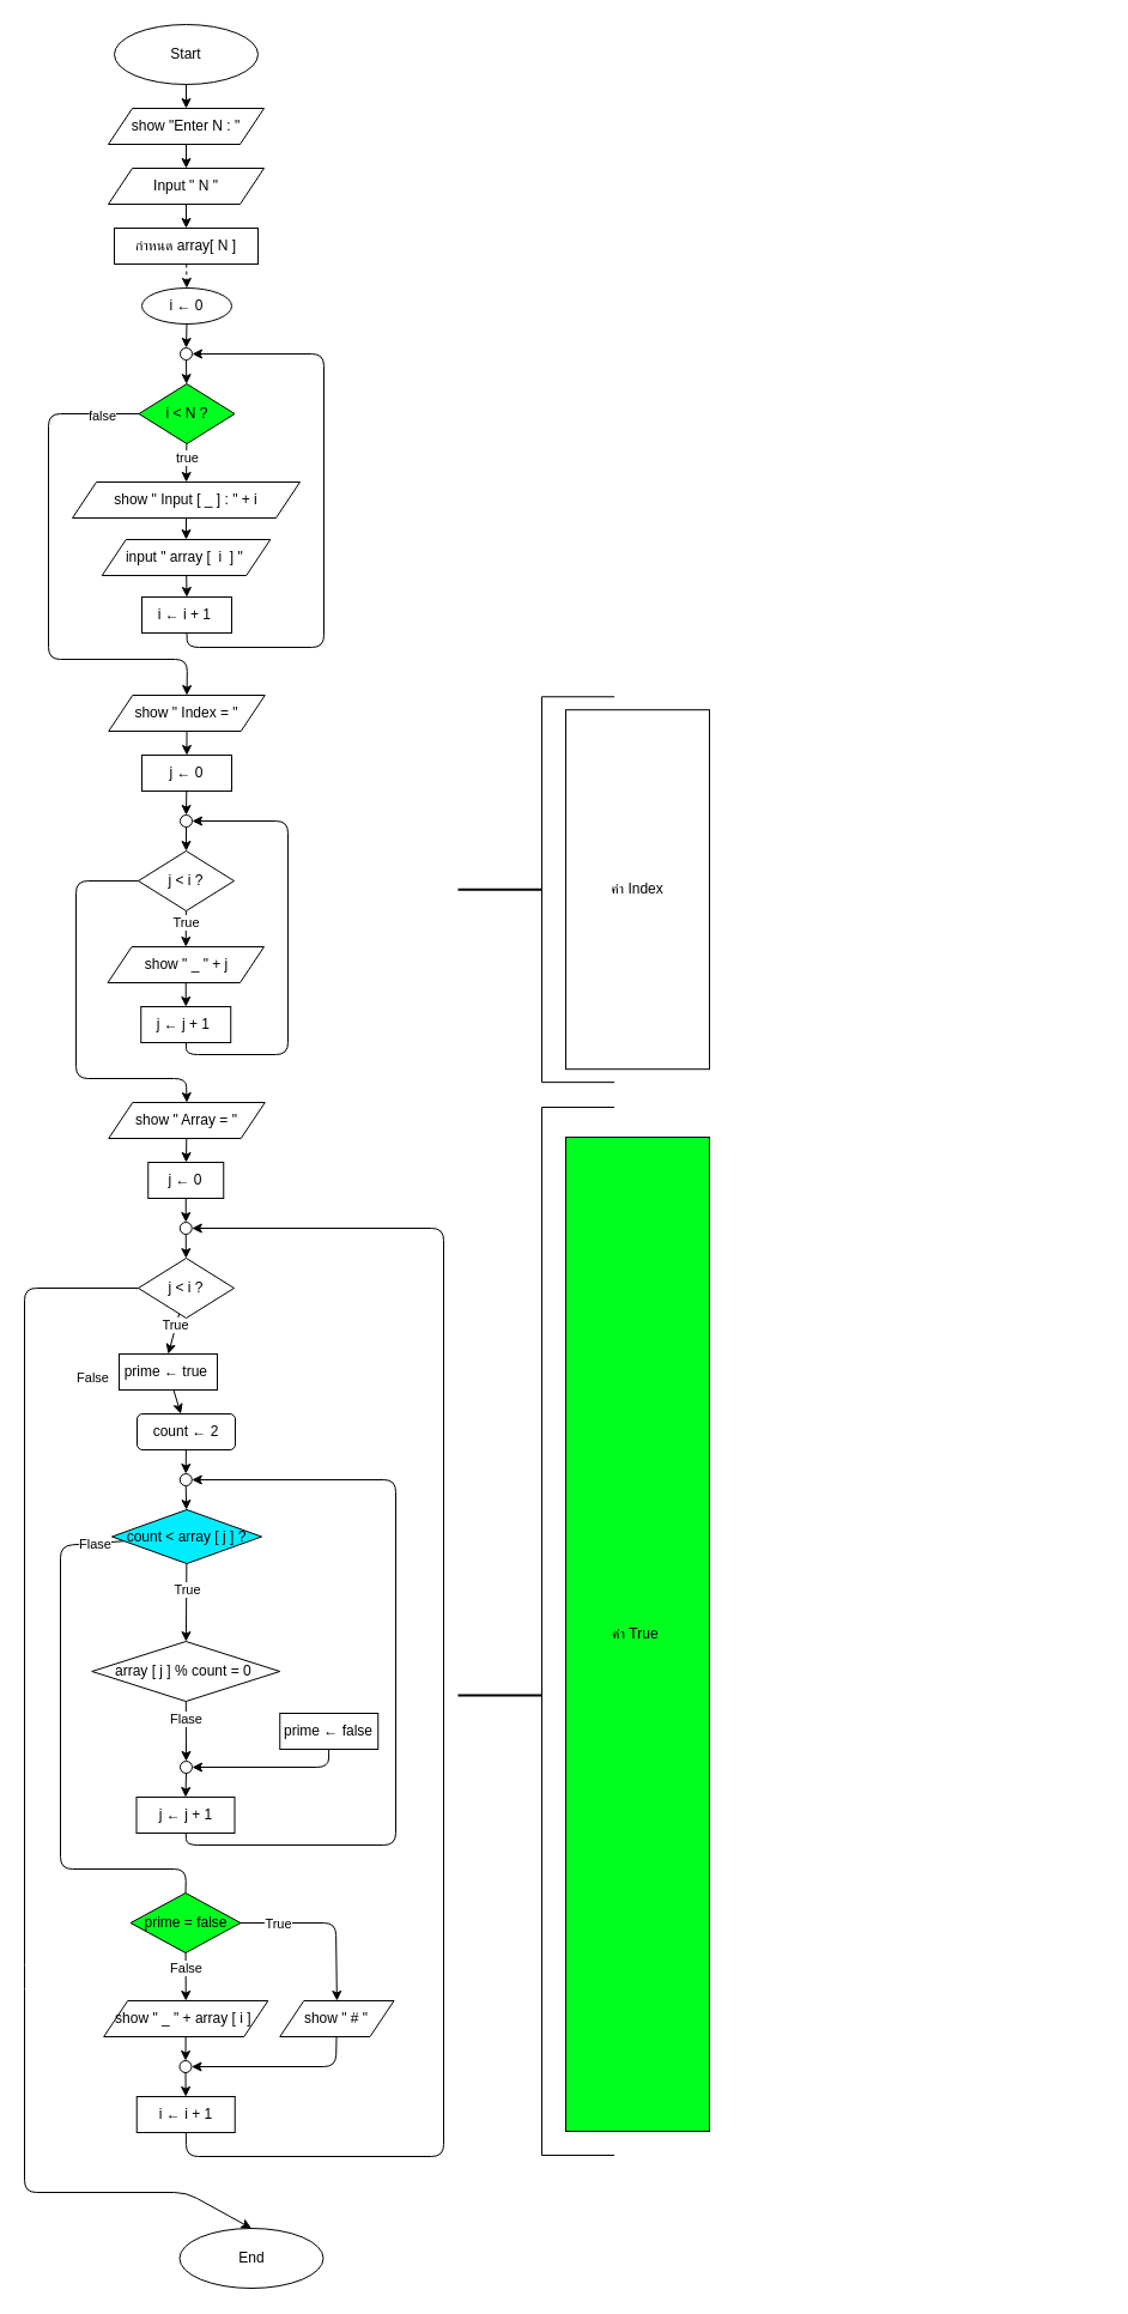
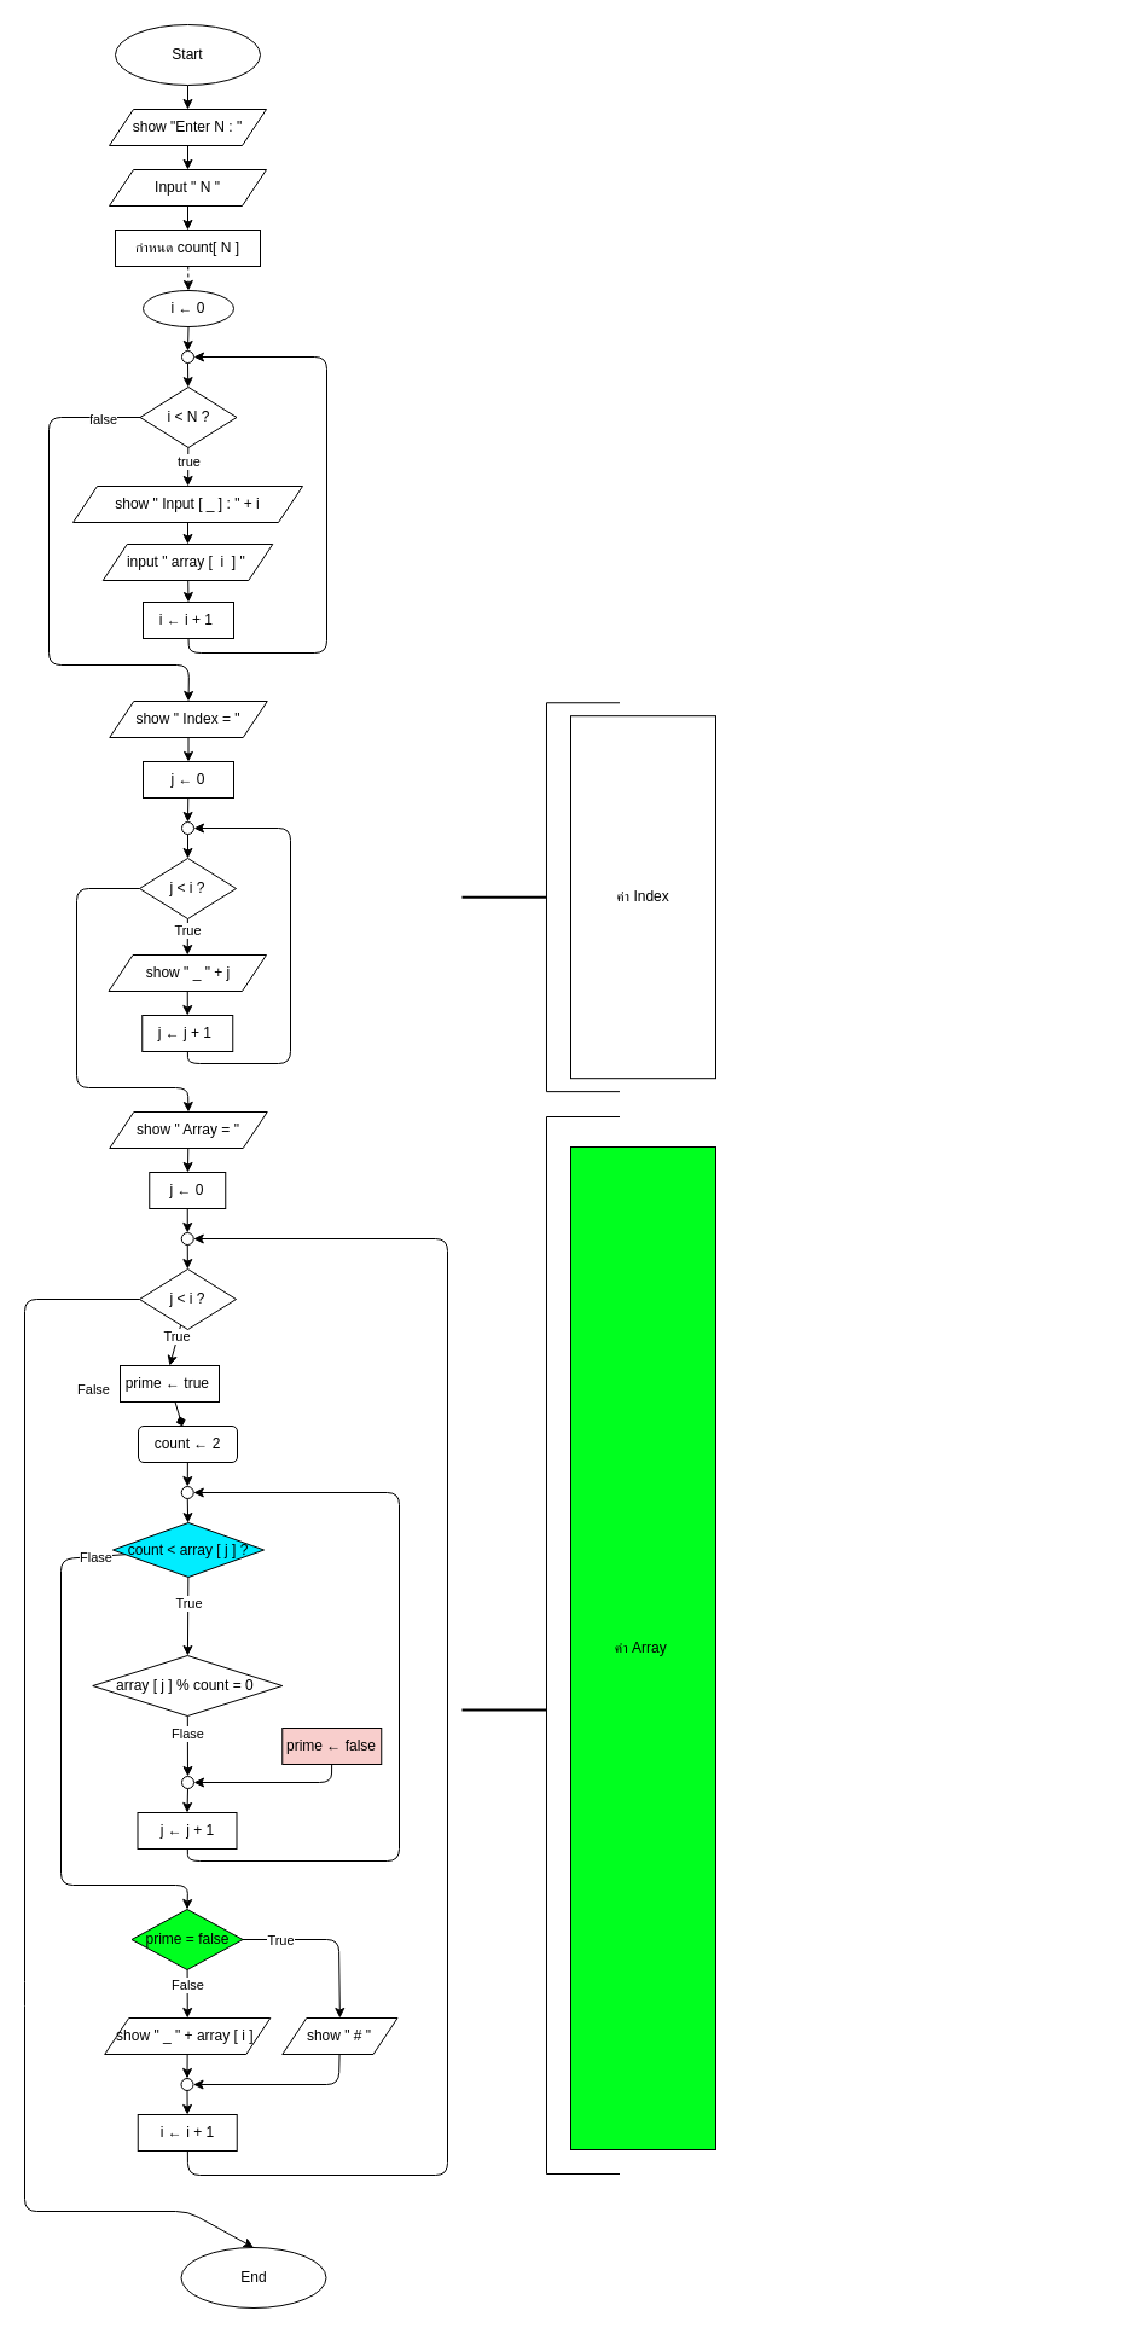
- <mxCell id="9" value="กำหนด array[ N ]" style="rounded=0;whiteSpace=wrap;html=1;" vertex="1" parent="1"><mxGeometry x="95" y="190" width="120" height="30" as="geometry" /></mxCell>
+ <mxCell id="9" value="กำหนด count[ N ]" style="rounded=0;whiteSpace=wrap;html=1;" vertex="1" parent="1"><mxGeometry x="95" y="190" width="120" height="30" as="geometry" /></mxCell>
- <mxCell id="18" value="i &amp;lt; N ?" style="rhombus;whiteSpace=wrap;html=1;fillColor=#00ff1f;" vertex="1" parent="1"><mxGeometry x="115.5" y="320" width="80" height="50" as="geometry" /></mxCell>
+ <mxCell id="18" value="i &amp;lt; N ?" style="rhombus;whiteSpace=wrap;html=1;" vertex="1" parent="1"><mxGeometry x="115.5" y="320" width="80" height="50" as="geometry" /></mxCell>
- <mxCell id="50" value="" style="edgeStyle=none;html=1;" edge="1" parent="1" source="51" target="53"><mxGeometry relative="1" as="geometry" /></mxCell>
+ <mxCell id="50" value="" style="edgeStyle=none;html=1;endArrow=diamond;" edge="1" parent="1" source="51" target="53"><mxGeometry relative="1" as="geometry" /></mxCell>
- <mxCell id="86" value="ค่า True&amp;nbsp;" style="rounded=0;whiteSpace=wrap;html=1;fillColor=#00FF1F;" vertex="1" parent="1"><mxGeometry x="472" y="949" width="120" height="830" as="geometry" /></mxCell>
+ <mxCell id="86" value="ค่า Array&amp;nbsp;" style="rounded=0;whiteSpace=wrap;html=1;fillColor=#00FF1F;" vertex="1" parent="1"><mxGeometry x="472" y="949" width="120" height="830" as="geometry" /></mxCell>
- <mxCell id="65" value="prime ← false" style="rounded=0;whiteSpace=wrap;html=1;" vertex="1" parent="1"><mxGeometry x="233.25" y="1430" width="82" height="30" as="geometry" /></mxCell>
+ <mxCell id="65" value="prime ← false" style="rounded=0;whiteSpace=wrap;html=1;fillColor=#f8cecc;" vertex="1" parent="1"><mxGeometry x="233.25" y="1430" width="82" height="30" as="geometry" /></mxCell>
- <mxCell id="58" style="edgeStyle=none;html=1;entryX=0.5;entryY=0;entryDx=0;entryDy=0;endArrow=none;" edge="1" parent="1" source="60" target="74"><mxGeometry relative="1" as="geometry"><mxPoint x="50" y="1580" as="targetPoint" /><Array as="points"><mxPoint x="50" y="1290" /><mxPoint x="50" y="1560" /><mxPoint x="155" y="1560" /></Array></mxGeometry></mxCell>
+ <mxCell id="58" style="edgeStyle=none;html=1;entryX=0.5;entryY=0;entryDx=0;entryDy=0;" edge="1" parent="1" source="60" target="74"><mxGeometry relative="1" as="geometry"><mxPoint x="50" y="1580" as="targetPoint" /><Array as="points"><mxPoint x="50" y="1290" /><mxPoint x="50" y="1560" /><mxPoint x="155" y="1560" /></Array></mxGeometry></mxCell>
